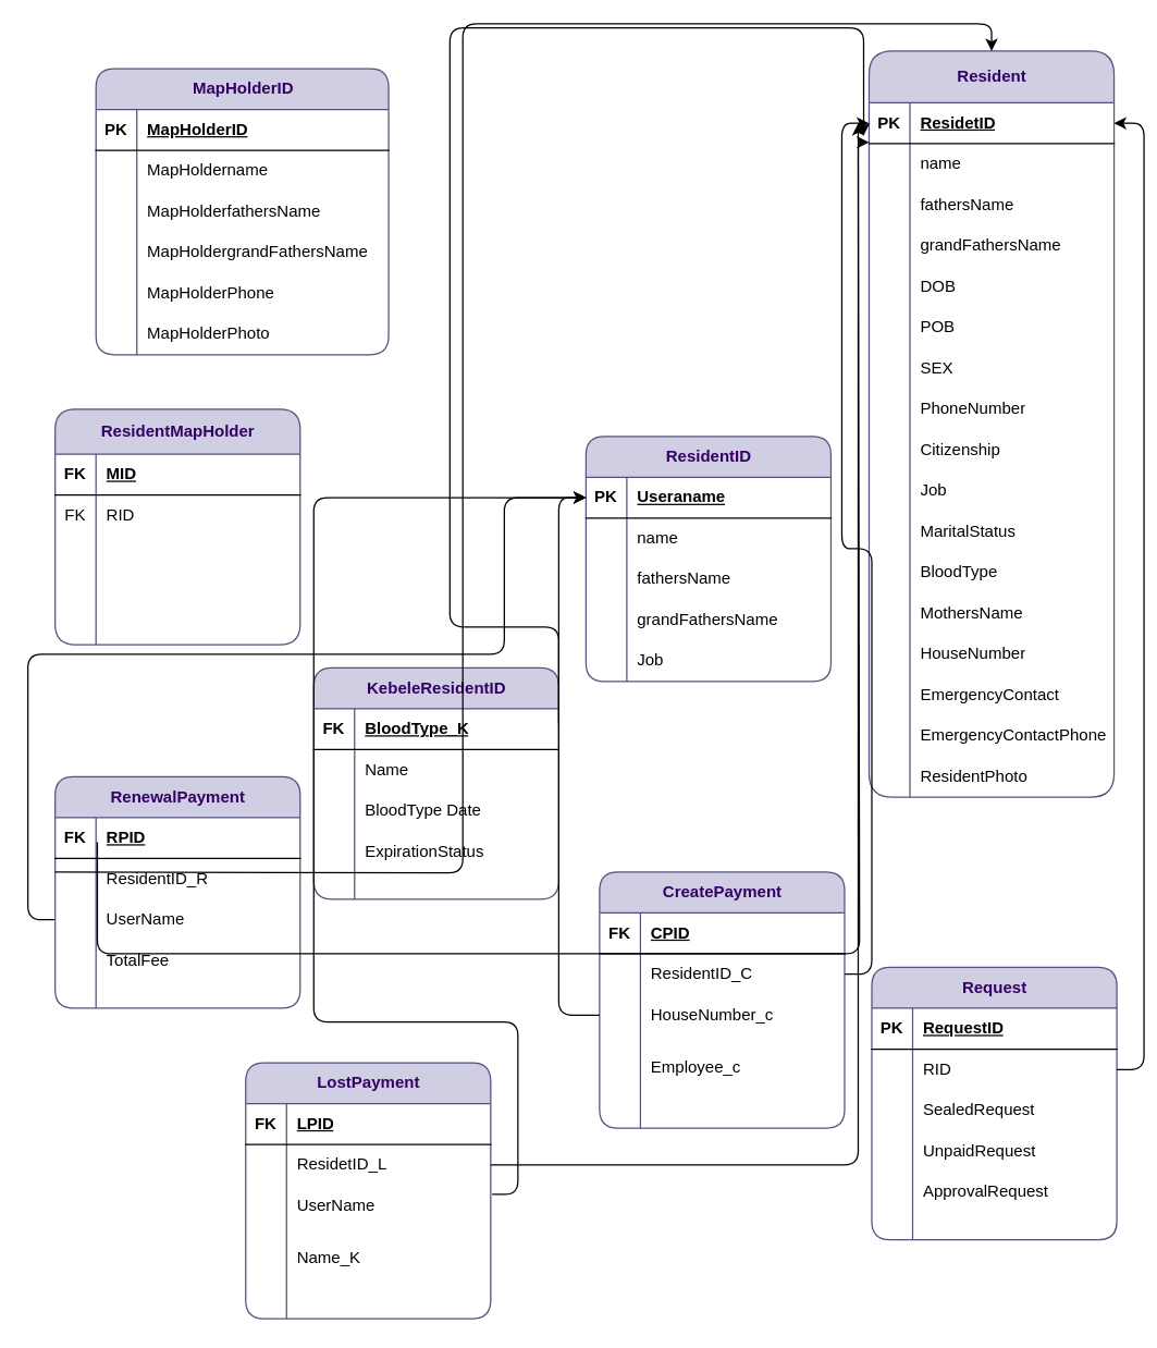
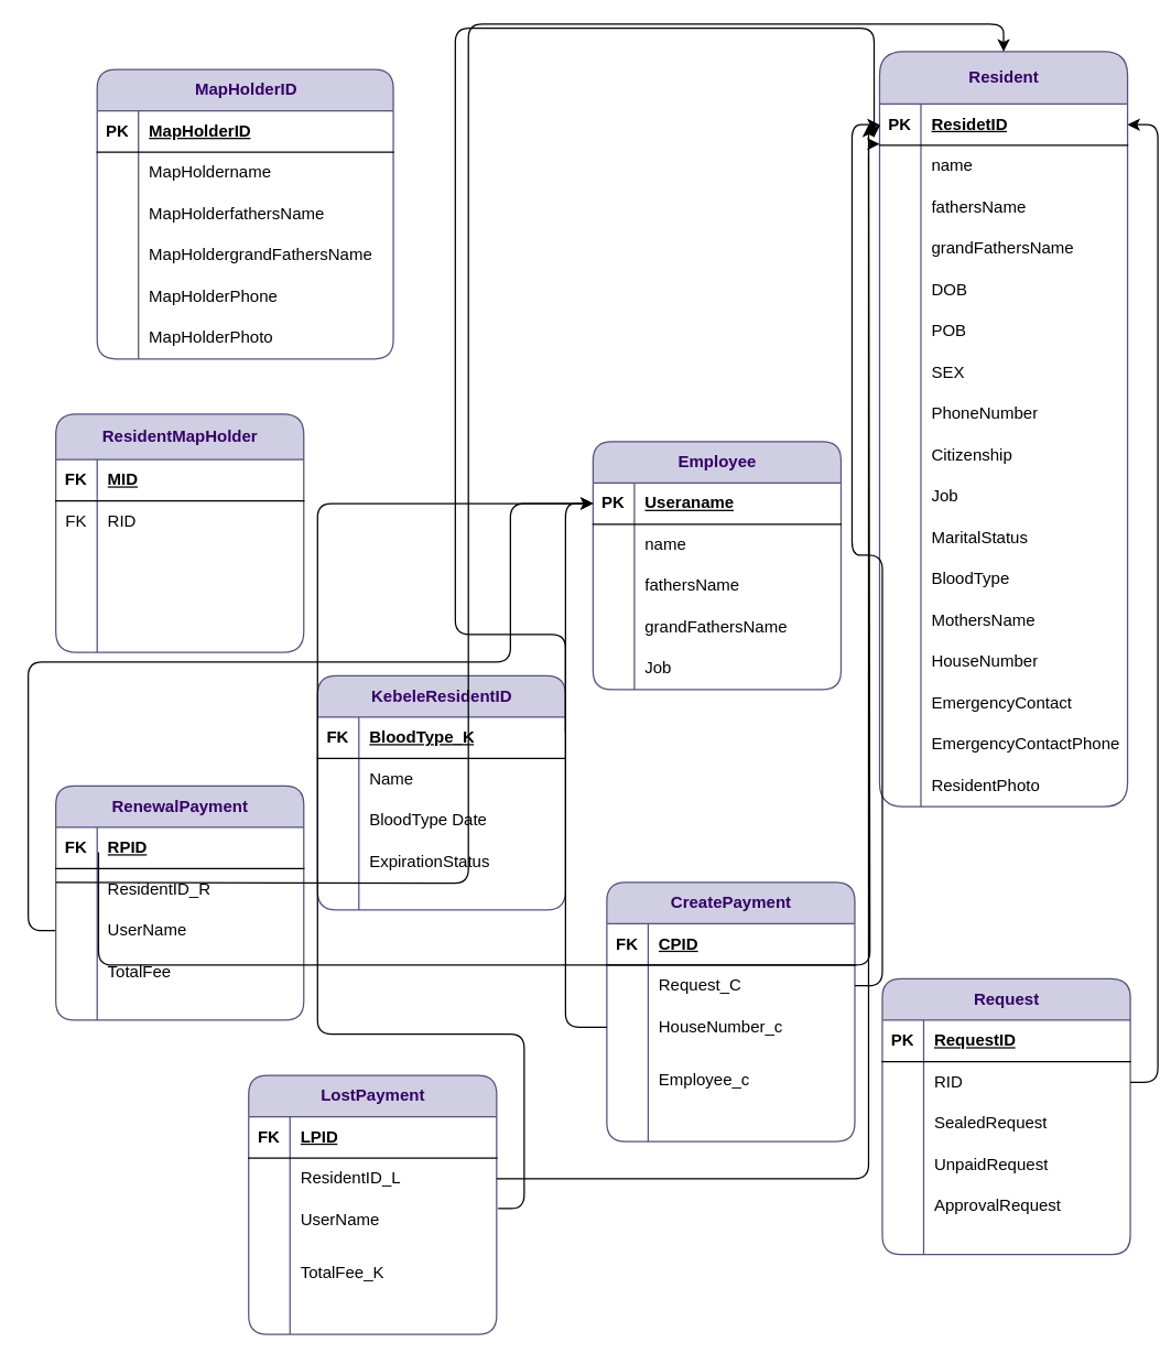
- <mxCell id="90" value="&lt;font color=&quot;#330066&quot;&gt;ResidentID&lt;/font&gt;" style="shape=table;startSize=30;container=1;collapsible=1;childLayout=tableLayout;fixedRows=1;rowLines=0;fontStyle=1;align=center;resizeLast=1;html=1;fillColor=#d0cee2;strokeColor=#56517e;rounded=1;" vertex="1" parent="1"><mxGeometry x="430" y="320" width="180" height="180" as="geometry" /></mxCell>
+ <mxCell id="90" value="&lt;font color=&quot;#330066&quot;&gt;Employee&lt;/font&gt;" style="shape=table;startSize=30;container=1;collapsible=1;childLayout=tableLayout;fixedRows=1;rowLines=0;fontStyle=1;align=center;resizeLast=1;html=1;fillColor=#d0cee2;strokeColor=#56517e;rounded=1;" vertex="1" parent="1"><mxGeometry x="430" y="320" width="180" height="180" as="geometry" /></mxCell>
- <mxCell id="160" value="ResidentID_C" style="shape=partialRectangle;connectable=0;fillColor=none;top=0;left=0;bottom=0;right=0;align=left;spacingLeft=6;overflow=hidden;whiteSpace=wrap;html=1;rounded=1;" vertex="1" parent="158"><mxGeometry x="30" width="150" height="30" as="geometry"><mxRectangle width="150" height="30" as="alternateBounds" /></mxGeometry></mxCell>
+ <mxCell id="160" value="Request_C" style="shape=partialRectangle;connectable=0;fillColor=none;top=0;left=0;bottom=0;right=0;align=left;spacingLeft=6;overflow=hidden;whiteSpace=wrap;html=1;rounded=1;" vertex="1" parent="158"><mxGeometry x="30" width="150" height="30" as="geometry"><mxRectangle width="150" height="30" as="alternateBounds" /></mxGeometry></mxCell>
- <mxCell id="144" value="ResidetID_L" style="shape=partialRectangle;connectable=0;fillColor=none;top=0;left=0;bottom=0;right=0;align=left;spacingLeft=6;overflow=hidden;whiteSpace=wrap;html=1;rounded=1;" vertex="1" parent="142"><mxGeometry x="30" width="150" height="30" as="geometry"><mxRectangle width="150" height="30" as="alternateBounds" /></mxGeometry></mxCell>
+ <mxCell id="144" value="ResidentID_L" style="shape=partialRectangle;connectable=0;fillColor=none;top=0;left=0;bottom=0;right=0;align=left;spacingLeft=6;overflow=hidden;whiteSpace=wrap;html=1;rounded=1;" vertex="1" parent="142"><mxGeometry x="30" width="150" height="30" as="geometry"><mxRectangle width="150" height="30" as="alternateBounds" /></mxGeometry></mxCell>
- <mxCell id="150" value="Name_K" style="shape=partialRectangle;connectable=0;fillColor=none;top=0;left=0;bottom=0;right=0;align=left;spacingLeft=6;overflow=hidden;whiteSpace=wrap;html=1;rounded=1;" vertex="1" parent="148"><mxGeometry x="30" width="150" height="48" as="geometry"><mxRectangle width="150" height="48" as="alternateBounds" /></mxGeometry></mxCell>
+ <mxCell id="150" value="TotalFee_K" style="shape=partialRectangle;connectable=0;fillColor=none;top=0;left=0;bottom=0;right=0;align=left;spacingLeft=6;overflow=hidden;whiteSpace=wrap;html=1;rounded=1;" vertex="1" parent="148"><mxGeometry x="30" width="150" height="48" as="geometry"><mxRectangle width="150" height="48" as="alternateBounds" /></mxGeometry></mxCell>
